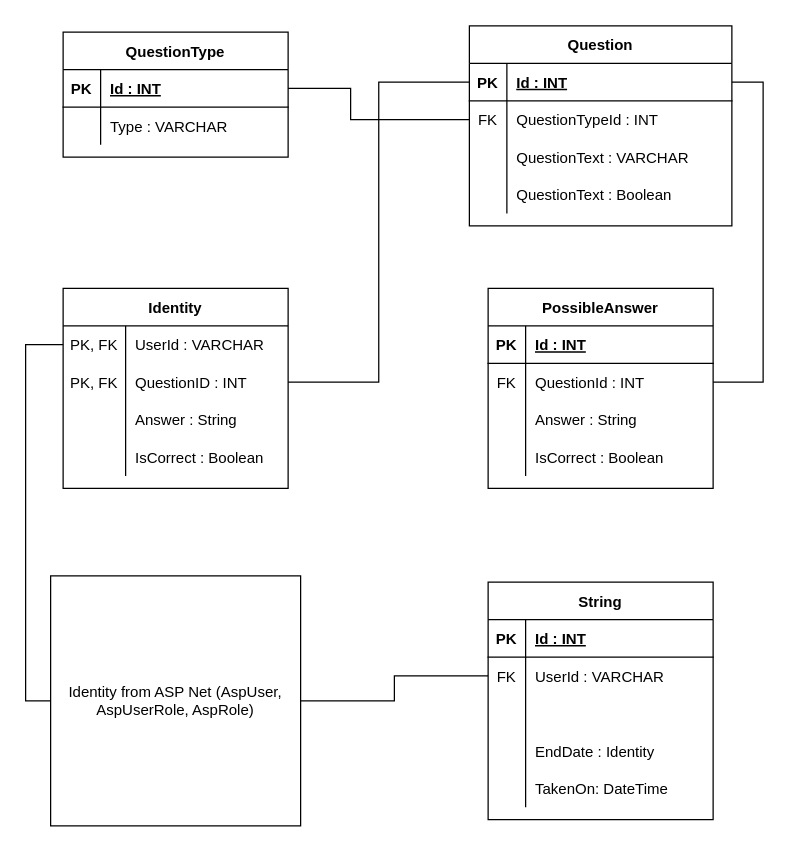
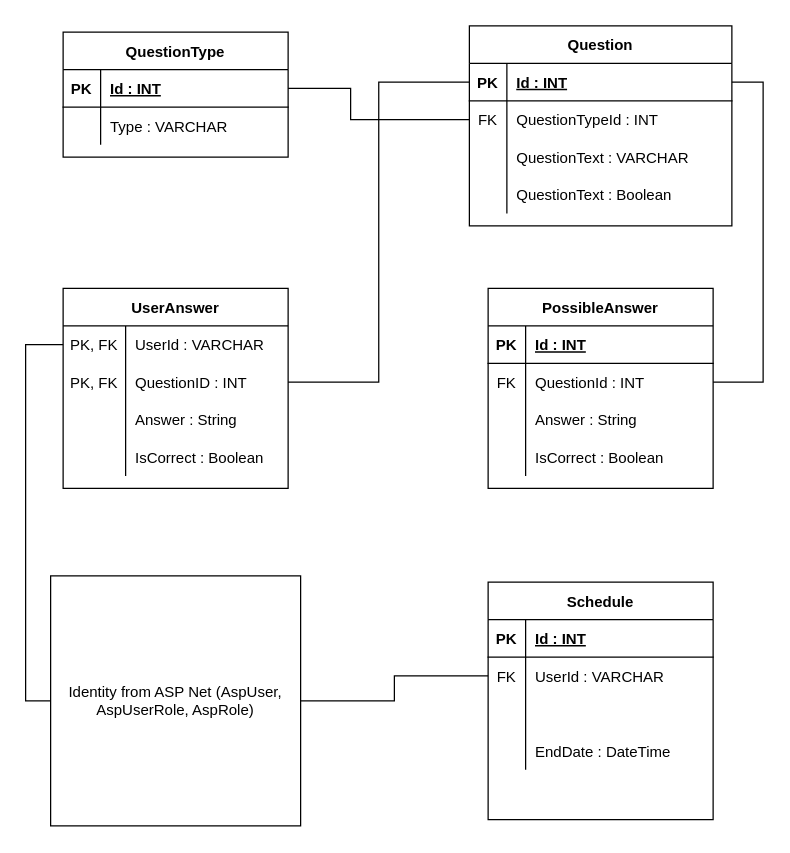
- <mxCell id="28" value="Identity" style="shape=table;startSize=30;container=1;collapsible=1;childLayout=tableLayout;fixedRows=1;rowLines=0;fontStyle=1;align=center;resizeLast=1;" parent="1" vertex="1"><mxGeometry x="50" y="230" width="180" height="160" as="geometry" /></mxCell>
+ <mxCell id="28" value="UserAnswer" style="shape=table;startSize=30;container=1;collapsible=1;childLayout=tableLayout;fixedRows=1;rowLines=0;fontStyle=1;align=center;resizeLast=1;" parent="1" vertex="1"><mxGeometry x="50" y="230" width="180" height="160" as="geometry" /></mxCell>
- <mxCell id="48" value="String" style="shape=table;startSize=30;container=1;collapsible=1;childLayout=tableLayout;fixedRows=1;rowLines=0;fontStyle=1;align=center;resizeLast=1;" parent="1" vertex="1"><mxGeometry x="390" y="465" width="180" height="190" as="geometry" /></mxCell>
+ <mxCell id="48" value="Schedule" style="shape=table;startSize=30;container=1;collapsible=1;childLayout=tableLayout;fixedRows=1;rowLines=0;fontStyle=1;align=center;resizeLast=1;" parent="1" vertex="1"><mxGeometry x="390" y="465" width="180" height="190" as="geometry" /></mxCell>
- <mxCell id="59" value="EndDate : Identity" style="shape=partialRectangle;connectable=0;fillColor=none;top=0;left=0;bottom=0;right=0;align=left;spacingLeft=6;overflow=hidden;" vertex="1" parent="57"><mxGeometry x="30" width="150" height="30" as="geometry" /></mxCell>
+ <mxCell id="59" value="EndDate : DateTime" style="shape=partialRectangle;connectable=0;fillColor=none;top=0;left=0;bottom=0;right=0;align=left;spacingLeft=6;overflow=hidden;" vertex="1" parent="57"><mxGeometry x="30" width="150" height="30" as="geometry" /></mxCell>
- <mxCell id="62" value="TakenOn: DateTime" style="shape=partialRectangle;connectable=0;fillColor=none;top=0;left=0;bottom=0;right=0;align=left;spacingLeft=6;overflow=hidden;" vertex="1" parent="60"><mxGeometry x="30" width="150" height="30" as="geometry" /></mxCell>
